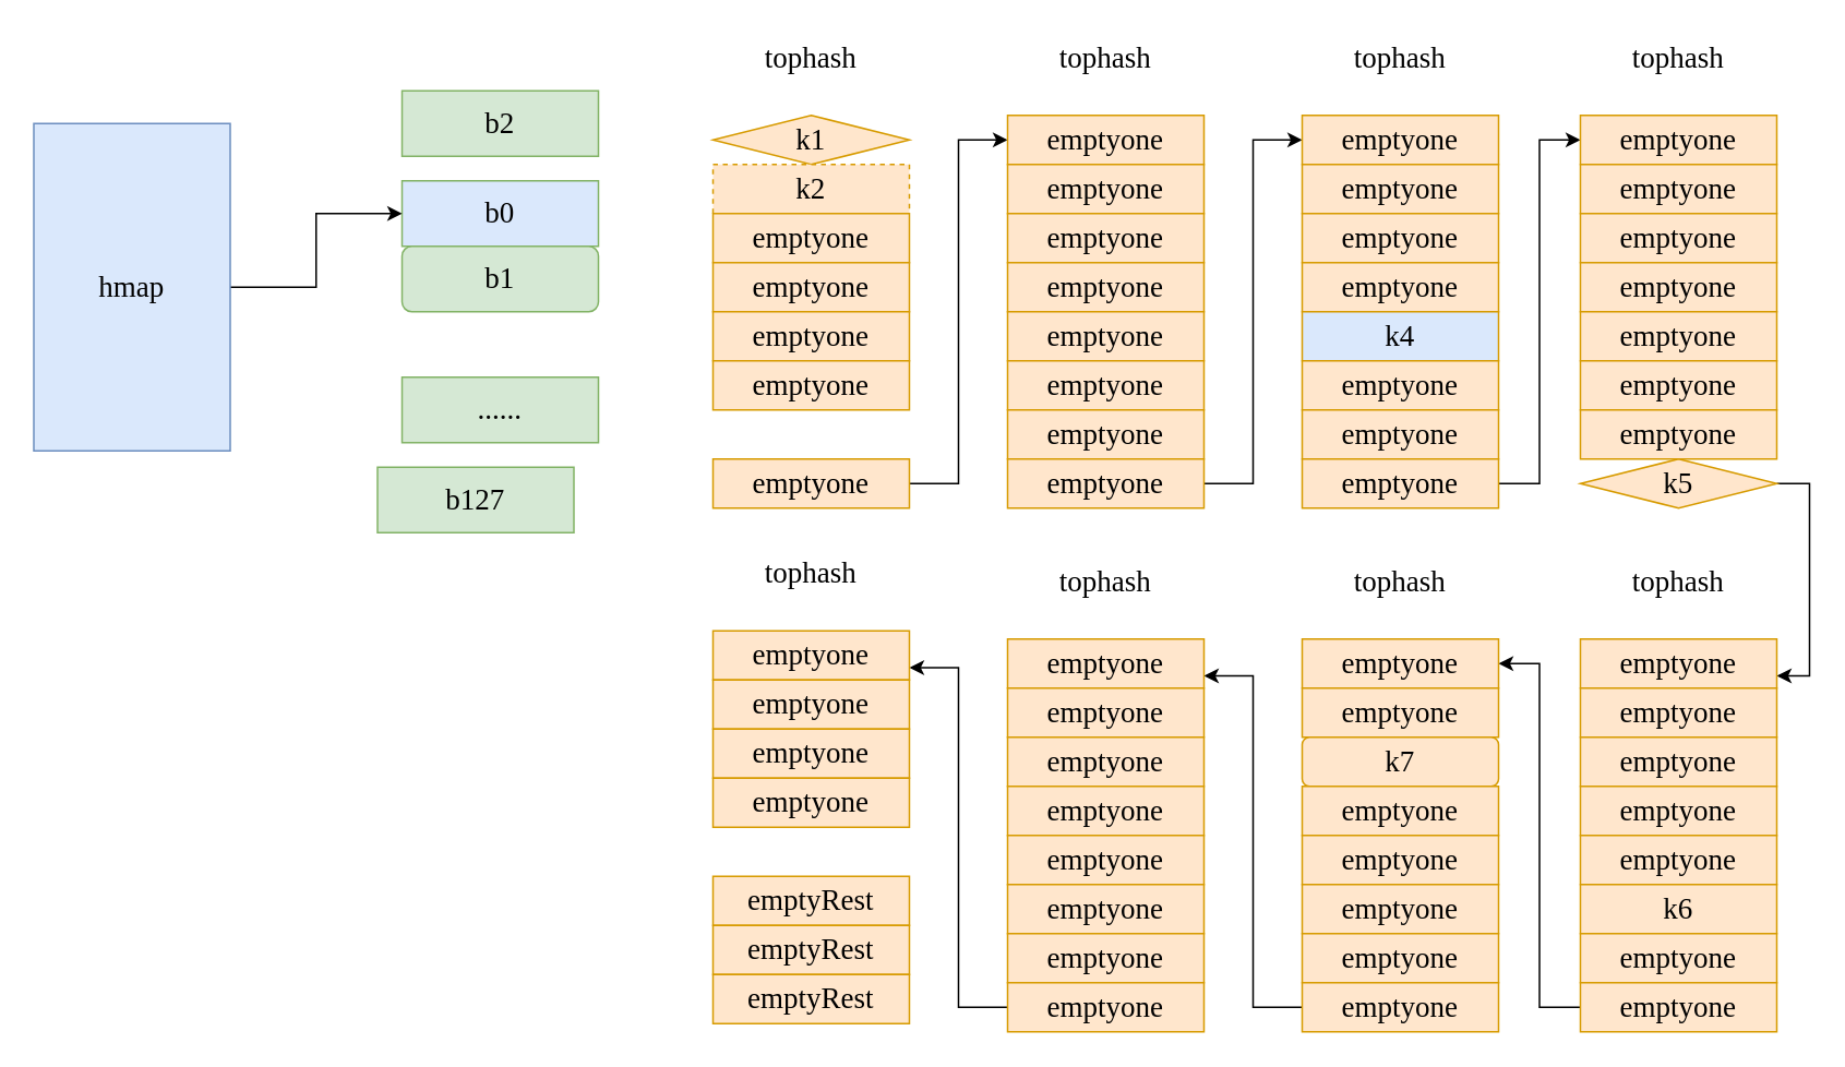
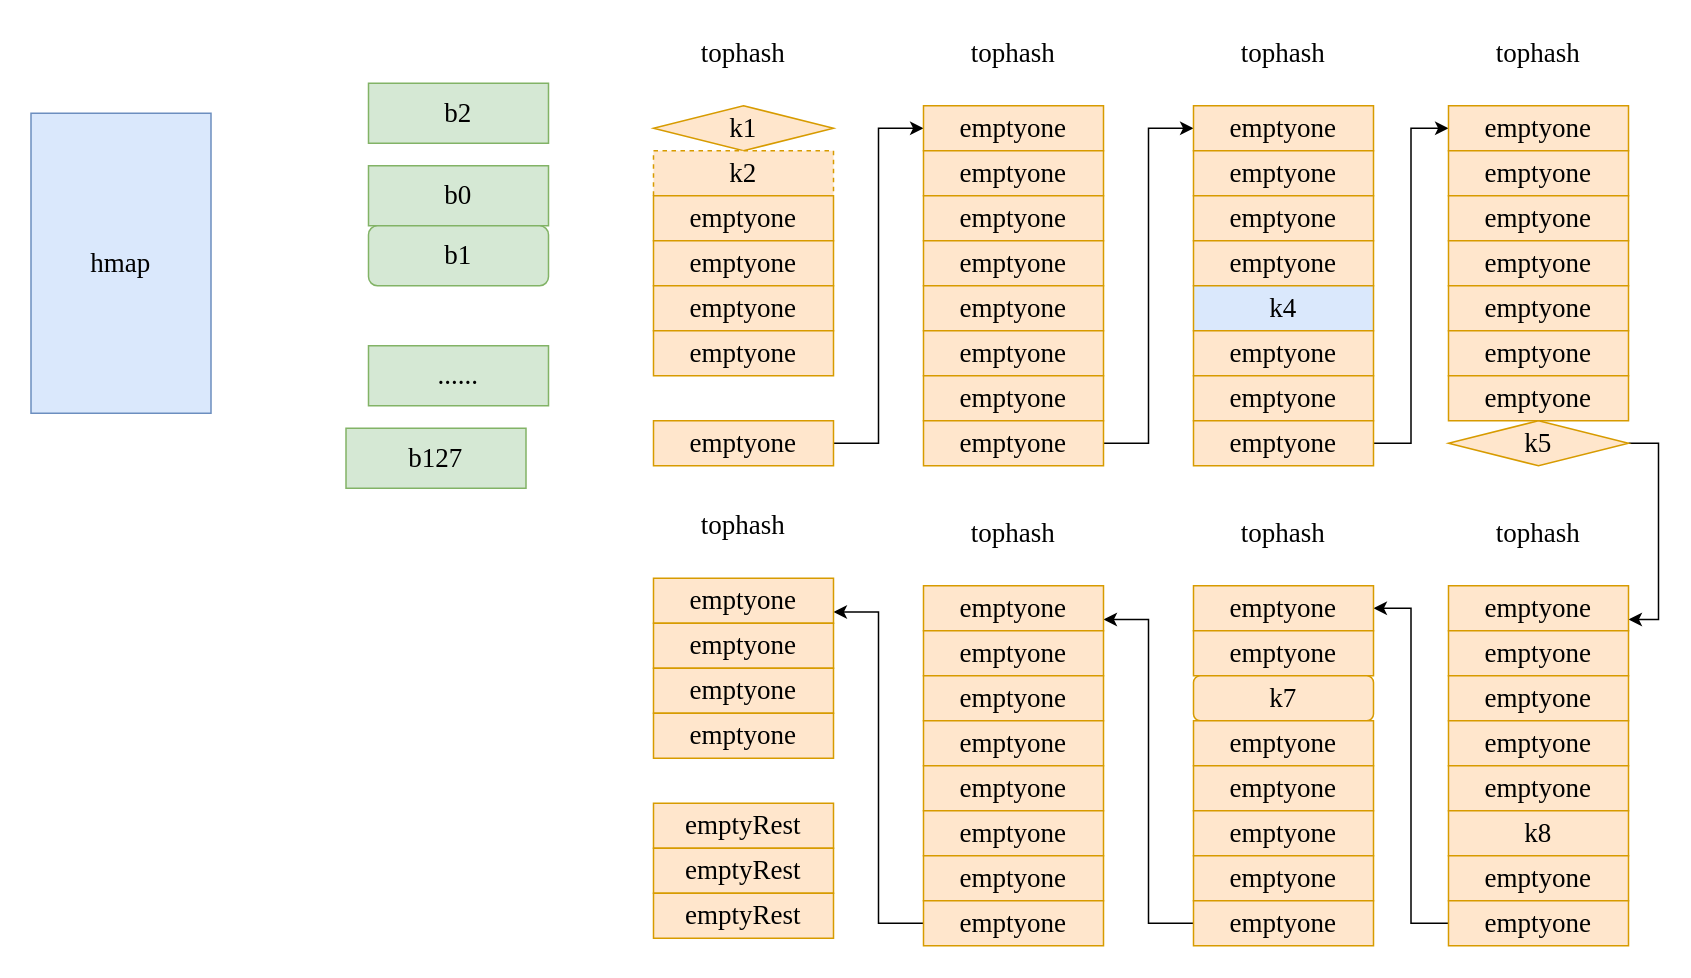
- <mxCell id="3" value="b0" style="rounded=0;whiteSpace=wrap;html=1;fontSize=18;fontFamily=Comic Sans MS;fillColor=#dae8fc;strokeColor=#82b366;labelBackgroundColor=none;" vertex="1" parent="1"><mxGeometry x="245" y="110" width="120" height="40" as="geometry" /></mxCell>
+ <mxCell id="3" value="b0" style="rounded=0;whiteSpace=wrap;html=1;fontSize=18;fontFamily=Comic Sans MS;fillColor=#d5e8d4;strokeColor=#82b366;labelBackgroundColor=none;" vertex="1" parent="1"><mxGeometry x="245" y="110" width="120" height="40" as="geometry" /></mxCell>
- <mxCell id="87" style="edgeStyle=orthogonalEdgeStyle;rounded=0;orthogonalLoop=1;jettySize=auto;html=1;entryX=0;entryY=0.5;entryDx=0;entryDy=0;labelBackgroundColor=none;fontFamily=Comic Sans MS;fontSize=18;" edge="1" parent="1" source="88" target="3"><mxGeometry relative="1" as="geometry" /></mxCell>
- <mxCell id="53" value="k6" style="rounded=0;whiteSpace=wrap;html=1;fontFamily=Comic Sans MS;fontSize=18;fillColor=#ffe6cc;strokeColor=#d79b00;labelBackgroundColor=none;" vertex="1" parent="1"><mxGeometry x="965" y="540" width="120" height="30" as="geometry" /></mxCell>
+ <mxCell id="53" value="k8" style="rounded=0;whiteSpace=wrap;html=1;fontFamily=Comic Sans MS;fontSize=18;fillColor=#ffe6cc;strokeColor=#d79b00;labelBackgroundColor=none;" vertex="1" parent="1"><mxGeometry x="965" y="540" width="120" height="30" as="geometry" /></mxCell>
